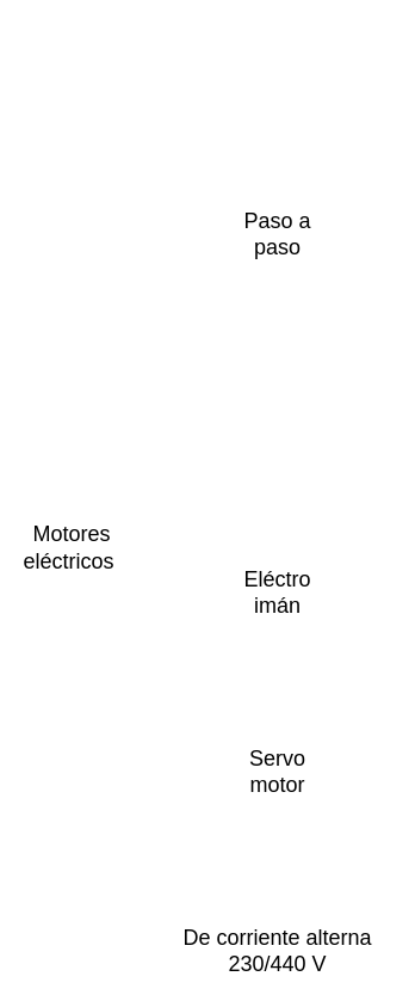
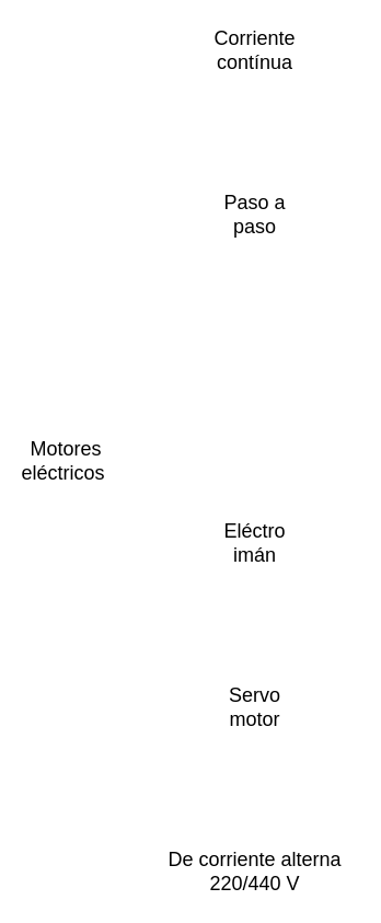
+ <mxCell id="3" value="Corriente contínua" style="text;html=1;strokeColor=none;fillColor=none;align=center;verticalAlign=middle;whiteSpace=wrap;rounded=0;" vertex="1" parent="1"><mxGeometry x="135" y="20" width="40" height="20" as="geometry" /></mxCell>
- <mxCell id="2" value="Motores eléctricos&amp;nbsp;" style="text;html=1;strokeColor=none;fillColor=none;align=center;verticalAlign=middle;whiteSpace=wrap;rounded=0;" vertex="1" parent="1"><mxGeometry x="20" y="295" width="40" height="20" as="geometry" /></mxCell>
+ <mxCell id="2" value="Motores eléctricos&amp;nbsp;" style="text;html=1;strokeColor=none;fillColor=none;align=center;verticalAlign=middle;whiteSpace=wrap;rounded=0;" vertex="1" parent="1"><mxGeometry x="20" y="270" width="40" height="20" as="geometry" /></mxCell>
- <mxCell id="7" value="De corriente alterna 230/440 V" style="text;html=1;strokeColor=none;fillColor=none;align=center;verticalAlign=middle;whiteSpace=wrap;rounded=0;" vertex="1" parent="1"><mxGeometry x="100" y="520" width="110" height="20" as="geometry" /></mxCell>
+ <mxCell id="7" value="De corriente alterna 220/440 V" style="text;html=1;strokeColor=none;fillColor=none;align=center;verticalAlign=middle;whiteSpace=wrap;rounded=0;" vertex="1" parent="1"><mxGeometry x="100" y="520" width="110" height="20" as="geometry" /></mxCell>
